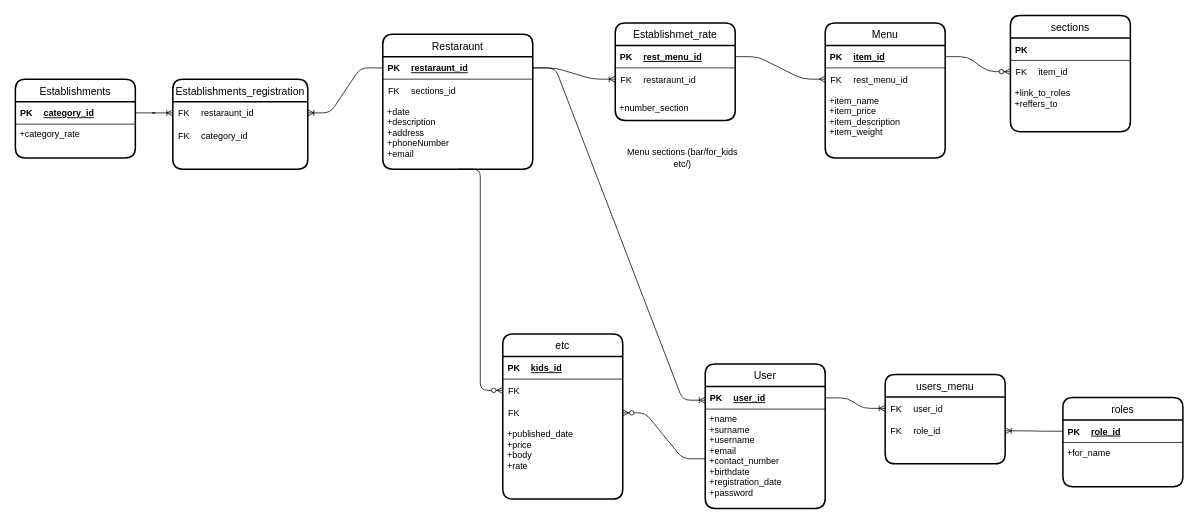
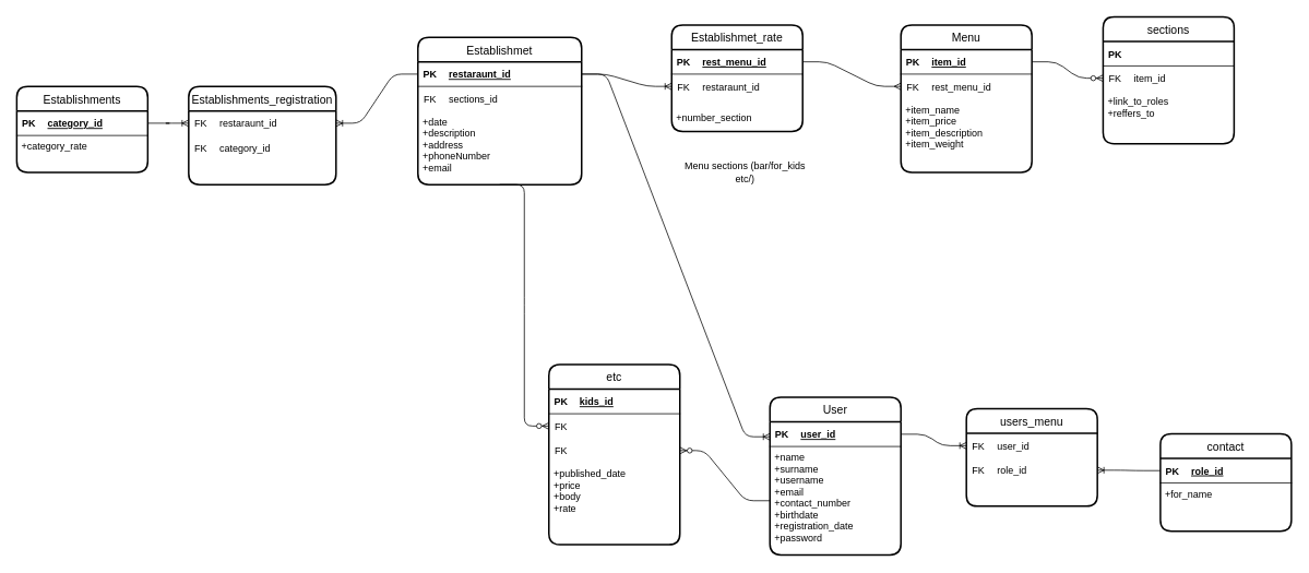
- <mxCell id="8" value="Restaraunt" style="swimlane;childLayout=stackLayout;horizontal=1;startSize=30;horizontalStack=0;rounded=1;fontSize=14;fontStyle=0;strokeWidth=2;resizeParent=0;resizeLast=1;shadow=0;dashed=0;align=center;" parent="1" vertex="1"><mxGeometry x="510" y="45" width="200" height="180" as="geometry" /></mxCell>
+ <mxCell id="8" value="Establishmet" style="swimlane;childLayout=stackLayout;horizontal=1;startSize=30;horizontalStack=0;rounded=1;fontSize=14;fontStyle=0;strokeWidth=2;resizeParent=0;resizeLast=1;shadow=0;dashed=0;align=center;" parent="1" vertex="1"><mxGeometry x="510" y="45" width="200" height="180" as="geometry" /></mxCell>
- <mxCell id="40" value="roles" style="swimlane;childLayout=stackLayout;horizontal=1;startSize=30;horizontalStack=0;rounded=1;fontSize=14;fontStyle=0;strokeWidth=2;resizeParent=0;resizeLast=1;shadow=0;dashed=0;align=center;" parent="1" vertex="1"><mxGeometry x="1417" y="529.5" width="160" height="119" as="geometry" /></mxCell>
+ <mxCell id="40" value="contact" style="swimlane;childLayout=stackLayout;horizontal=1;startSize=30;horizontalStack=0;rounded=1;fontSize=14;fontStyle=0;strokeWidth=2;resizeParent=0;resizeLast=1;shadow=0;dashed=0;align=center;" parent="1" vertex="1"><mxGeometry x="1417" y="529.5" width="160" height="119" as="geometry" /></mxCell>
